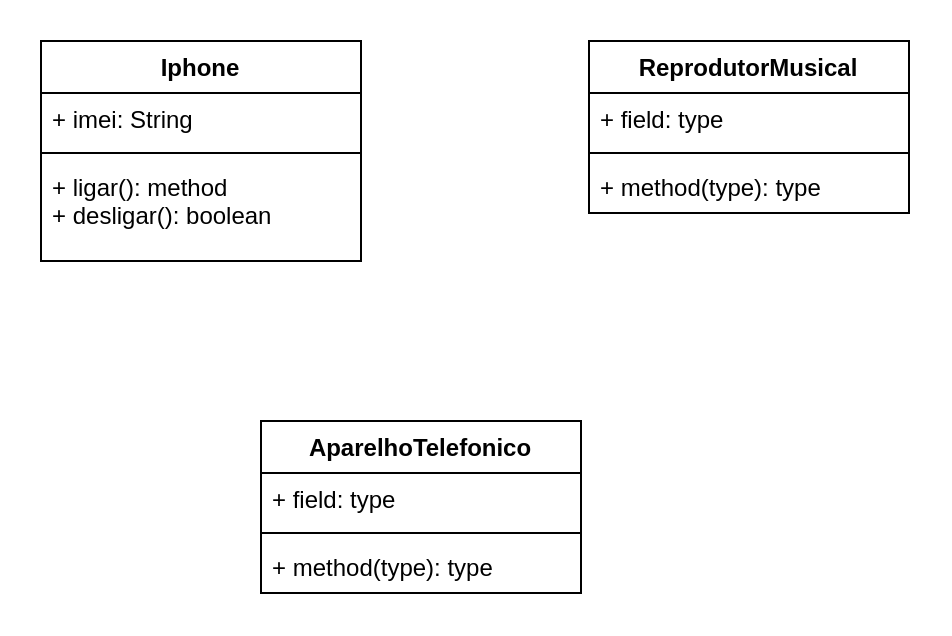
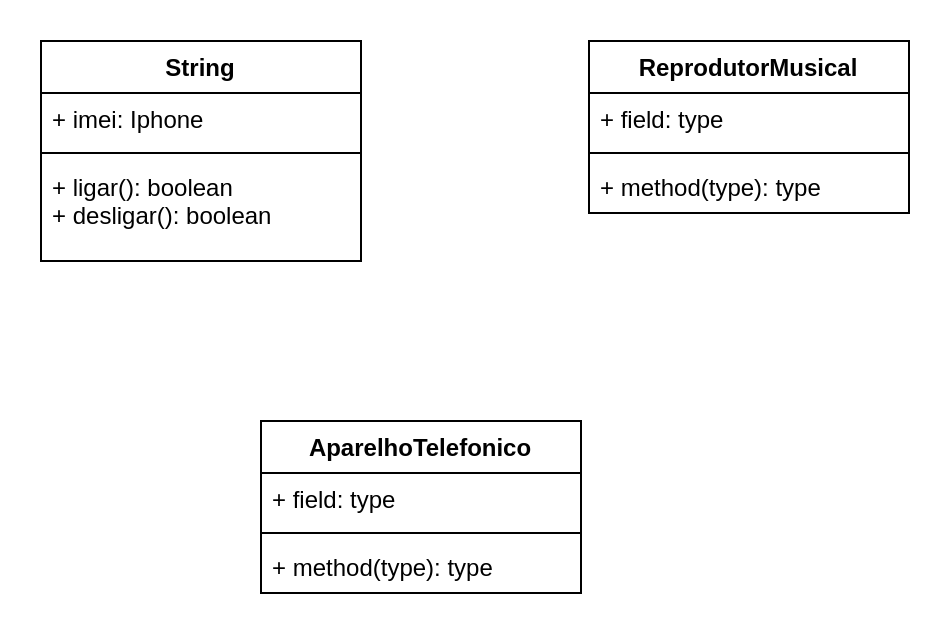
- <mxCell id="2" value="Iphone" style="swimlane;fontStyle=1;align=center;verticalAlign=top;childLayout=stackLayout;horizontal=1;startSize=26;horizontalStack=0;resizeParent=1;resizeParentMax=0;resizeLast=0;collapsible=1;marginBottom=0;whiteSpace=wrap;html=1;" vertex="1" parent="1"><mxGeometry x="20" y="20" width="160" height="110" as="geometry" /></mxCell>
+ <mxCell id="2" value="String" style="swimlane;fontStyle=1;align=center;verticalAlign=top;childLayout=stackLayout;horizontal=1;startSize=26;horizontalStack=0;resizeParent=1;resizeParentMax=0;resizeLast=0;collapsible=1;marginBottom=0;whiteSpace=wrap;html=1;" vertex="1" parent="1"><mxGeometry x="20" y="20" width="160" height="110" as="geometry" /></mxCell>
- <mxCell id="3" value="+ imei: String" style="text;strokeColor=none;fillColor=none;align=left;verticalAlign=top;spacingLeft=4;spacingRight=4;overflow=hidden;rotatable=0;points=[[0,0.5],[1,0.5]];portConstraint=eastwest;whiteSpace=wrap;html=1;" vertex="1" parent="2"><mxGeometry y="26" width="160" height="26" as="geometry" /></mxCell>
+ <mxCell id="3" value="+ imei: Iphone" style="text;strokeColor=none;fillColor=none;align=left;verticalAlign=top;spacingLeft=4;spacingRight=4;overflow=hidden;rotatable=0;points=[[0,0.5],[1,0.5]];portConstraint=eastwest;whiteSpace=wrap;html=1;" vertex="1" parent="2"><mxGeometry y="26" width="160" height="26" as="geometry" /></mxCell>
- <mxCell id="5" value="+ ligar(): method&lt;div&gt;+ desligar(): boolean&lt;br&gt;&lt;div&gt;&lt;br&gt;&lt;/div&gt;&lt;/div&gt;" style="text;strokeColor=none;fillColor=none;align=left;verticalAlign=top;spacingLeft=4;spacingRight=4;overflow=hidden;rotatable=0;points=[[0,0.5],[1,0.5]];portConstraint=eastwest;whiteSpace=wrap;html=1;" vertex="1" parent="2"><mxGeometry y="60" width="160" height="50" as="geometry" /></mxCell>
+ <mxCell id="5" value="+ ligar(): boolean&lt;div&gt;+ desligar(): boolean&lt;br&gt;&lt;div&gt;&lt;br&gt;&lt;/div&gt;&lt;/div&gt;" style="text;strokeColor=none;fillColor=none;align=left;verticalAlign=top;spacingLeft=4;spacingRight=4;overflow=hidden;rotatable=0;points=[[0,0.5],[1,0.5]];portConstraint=eastwest;whiteSpace=wrap;html=1;" vertex="1" parent="2"><mxGeometry y="60" width="160" height="50" as="geometry" /></mxCell>
